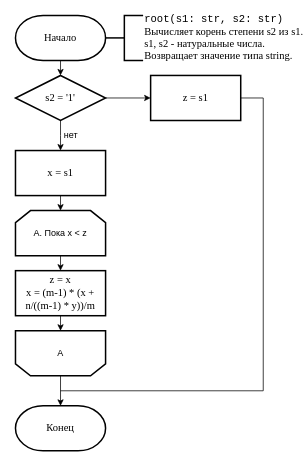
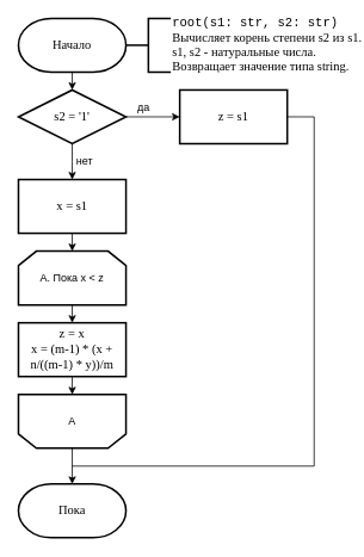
+ <mxCell id="11" value="да" style="text;html=1;strokeColor=none;fillColor=none;align=center;verticalAlign=middle;whiteSpace=wrap;rounded=0;" parent="1" vertex="1"><mxGeometry x="150" y="110" width="20" height="20" as="geometry" /></mxCell>
- <mxCell id="15" value="Конец" style="strokeWidth=2;html=1;shape=mxgraph.flowchart.terminator;whiteSpace=wrap;fontSize=14;fontFamily=Times New Roman;" parent="1" vertex="1"><mxGeometry x="20" y="540" width="120" height="60" as="geometry" /></mxCell>
+ <mxCell id="15" value="Пока" style="strokeWidth=2;html=1;shape=mxgraph.flowchart.terminator;whiteSpace=wrap;fontSize=14;fontFamily=Times New Roman;" parent="1" vertex="1"><mxGeometry x="20" y="540" width="120" height="60" as="geometry" /></mxCell>
